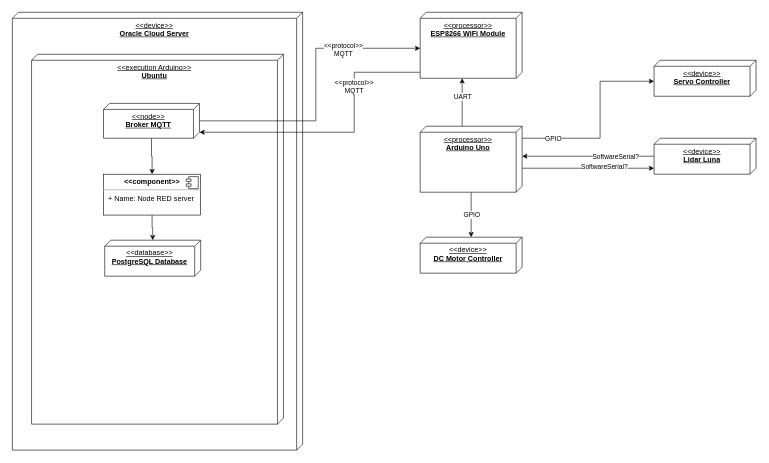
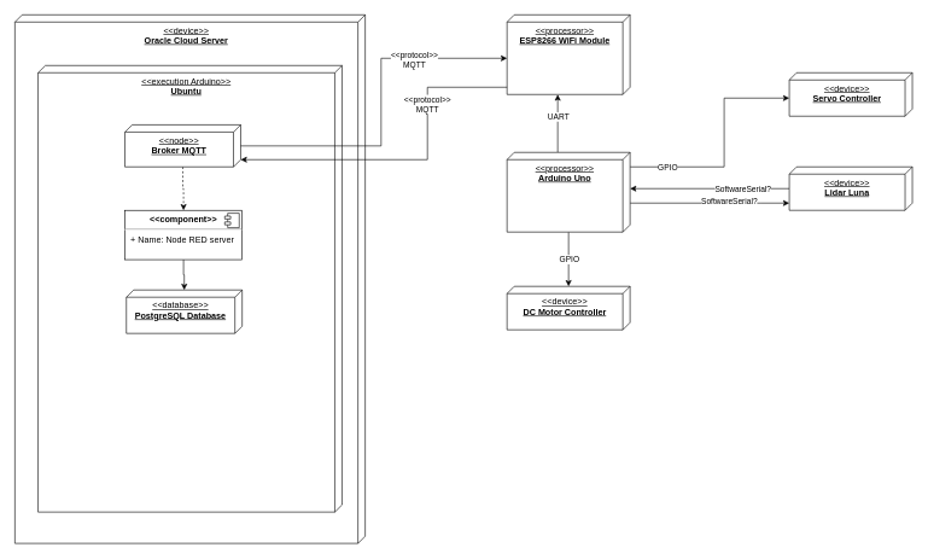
- <mxCell id="19" value="" style="edgeStyle=orthogonalEdgeStyle;rounded=0;orthogonalLoop=1;jettySize=auto;html=1;" parent="18" source="20" target="23" edge="1"><mxGeometry relative="1" as="geometry" /></mxCell>
+ <mxCell id="19" value="" style="edgeStyle=orthogonalEdgeStyle;rounded=0;orthogonalLoop=1;jettySize=auto;html=1;dashed=1;" parent="18" source="20" target="23" edge="1"><mxGeometry relative="1" as="geometry" /></mxCell>
